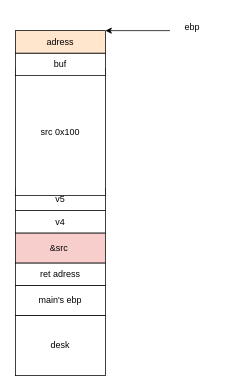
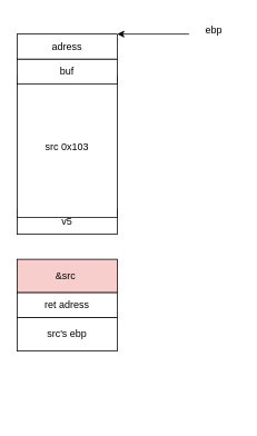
- <mxCell id="6" value="adress" style="rounded=0;whiteSpace=wrap;html=1;fillColor=#ffe6cc;" vertex="1" parent="1"><mxGeometry x="20" y="40" width="120" height="30" as="geometry" /></mxCell>
+ <mxCell id="6" value="adress" style="rounded=0;whiteSpace=wrap;html=1;" vertex="1" parent="1"><mxGeometry x="20" y="40" width="120" height="30" as="geometry" /></mxCell>
- <mxCell id="4" value="src 0x100" style="rounded=0;whiteSpace=wrap;html=1;" vertex="1" parent="1"><mxGeometry x="20" y="90" width="120" height="170" as="geometry" /></mxCell>
+ <mxCell id="4" value="src 0x103" style="rounded=0;whiteSpace=wrap;html=1;" vertex="1" parent="1"><mxGeometry x="20" y="90" width="120" height="170" as="geometry" /></mxCell>
- <mxCell id="2" value="v4" style="rounded=0;whiteSpace=wrap;html=1;" vertex="1" parent="1"><mxGeometry x="20" y="280" width="120" height="30" as="geometry" /></mxCell>
- <mxCell id="11" value="main's ebp" style="rounded=0;whiteSpace=wrap;html=1;" vertex="1" parent="1"><mxGeometry x="20" y="380" width="120" height="40" as="geometry" /></mxCell>
+ <mxCell id="11" value="src's ebp" style="rounded=0;whiteSpace=wrap;html=1;" vertex="1" parent="1"><mxGeometry x="20" y="380" width="120" height="40" as="geometry" /></mxCell>
- <mxCell id="12" value="desk" style="rounded=0;whiteSpace=wrap;html=1;" vertex="1" parent="1"><mxGeometry x="20" y="420" width="120" height="80" as="geometry" /></mxCell>
